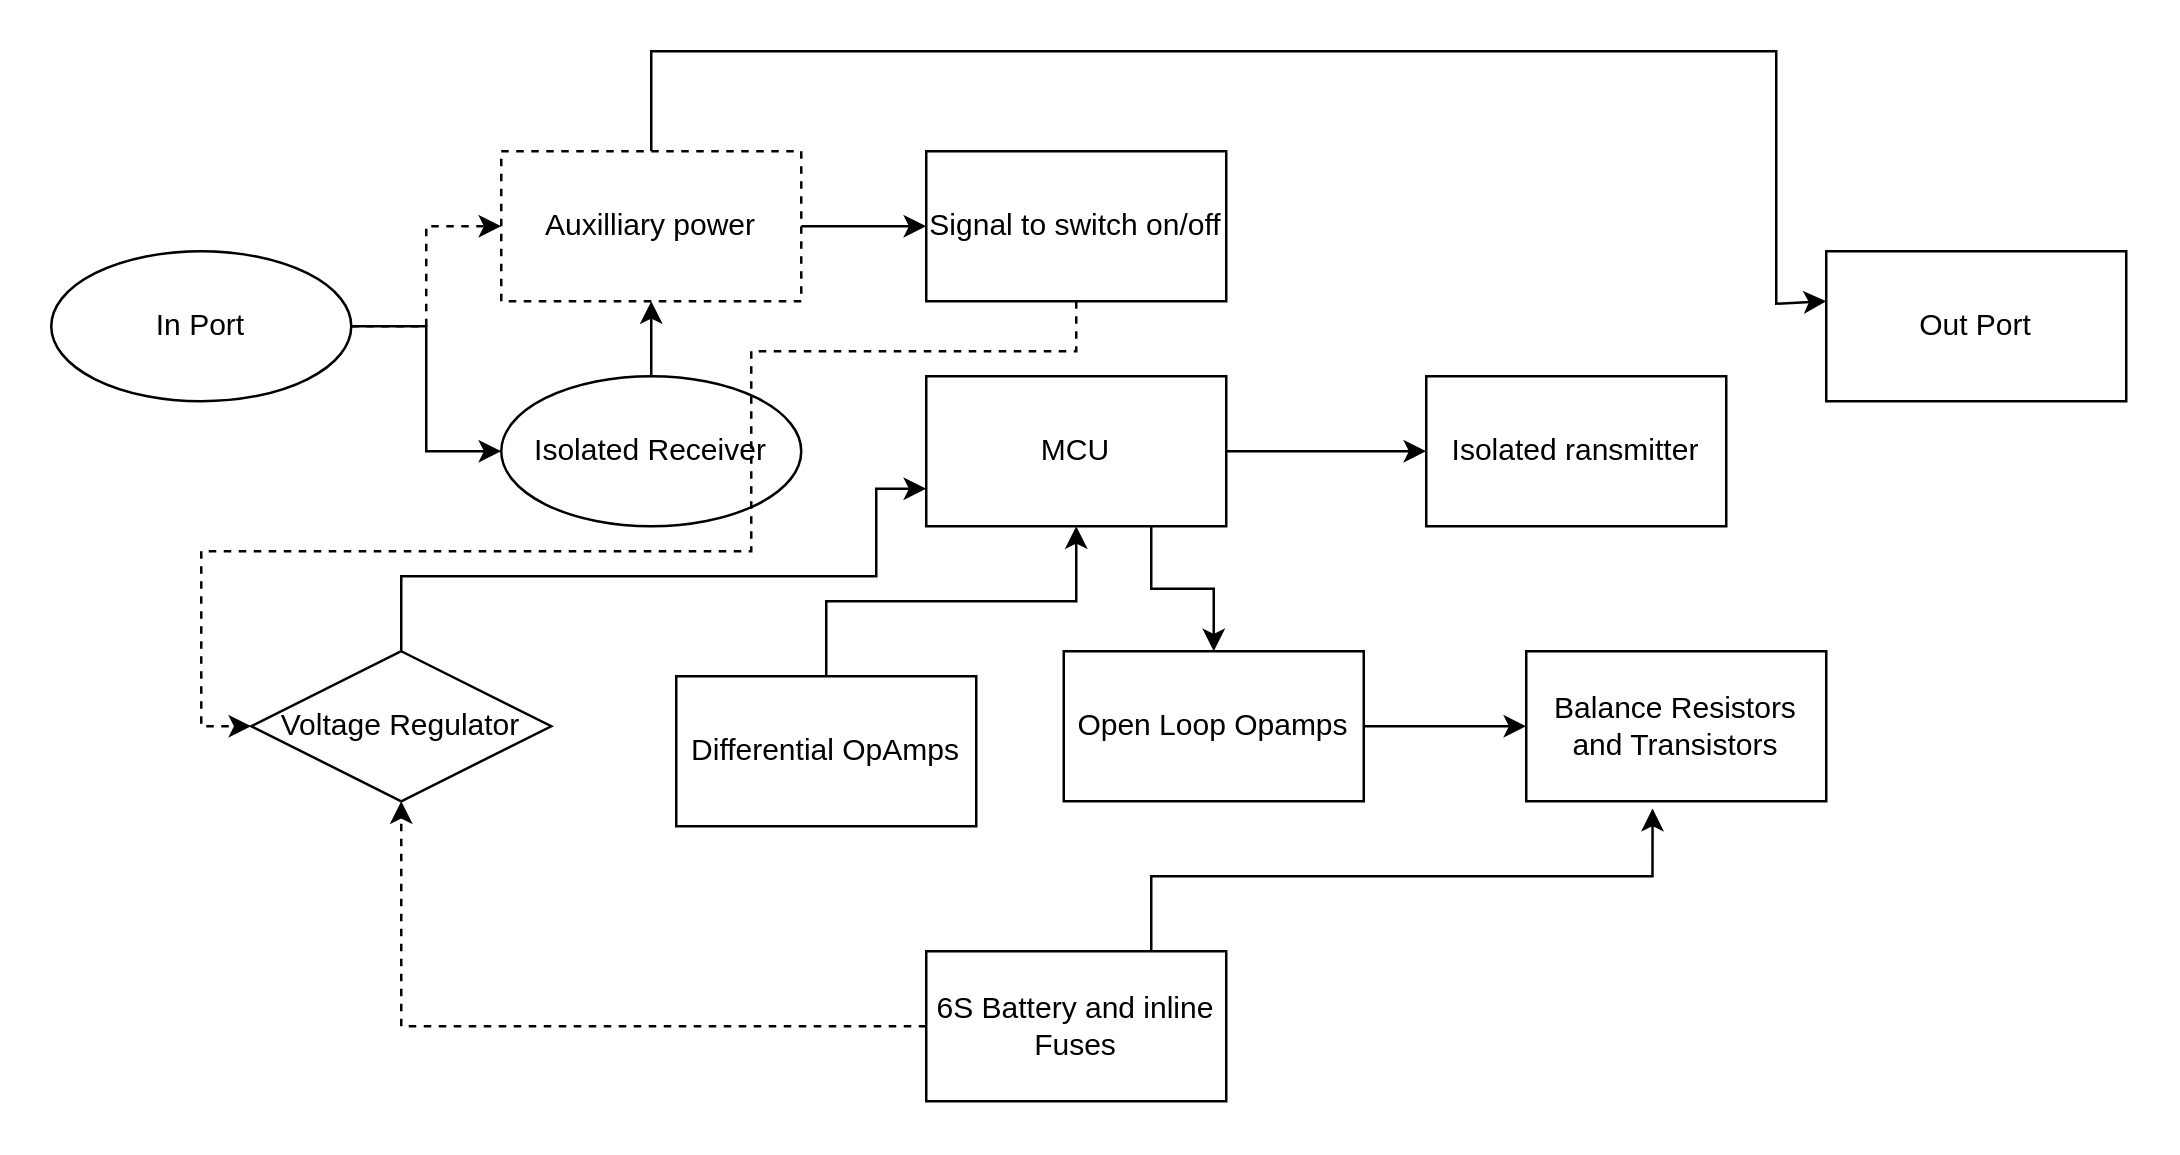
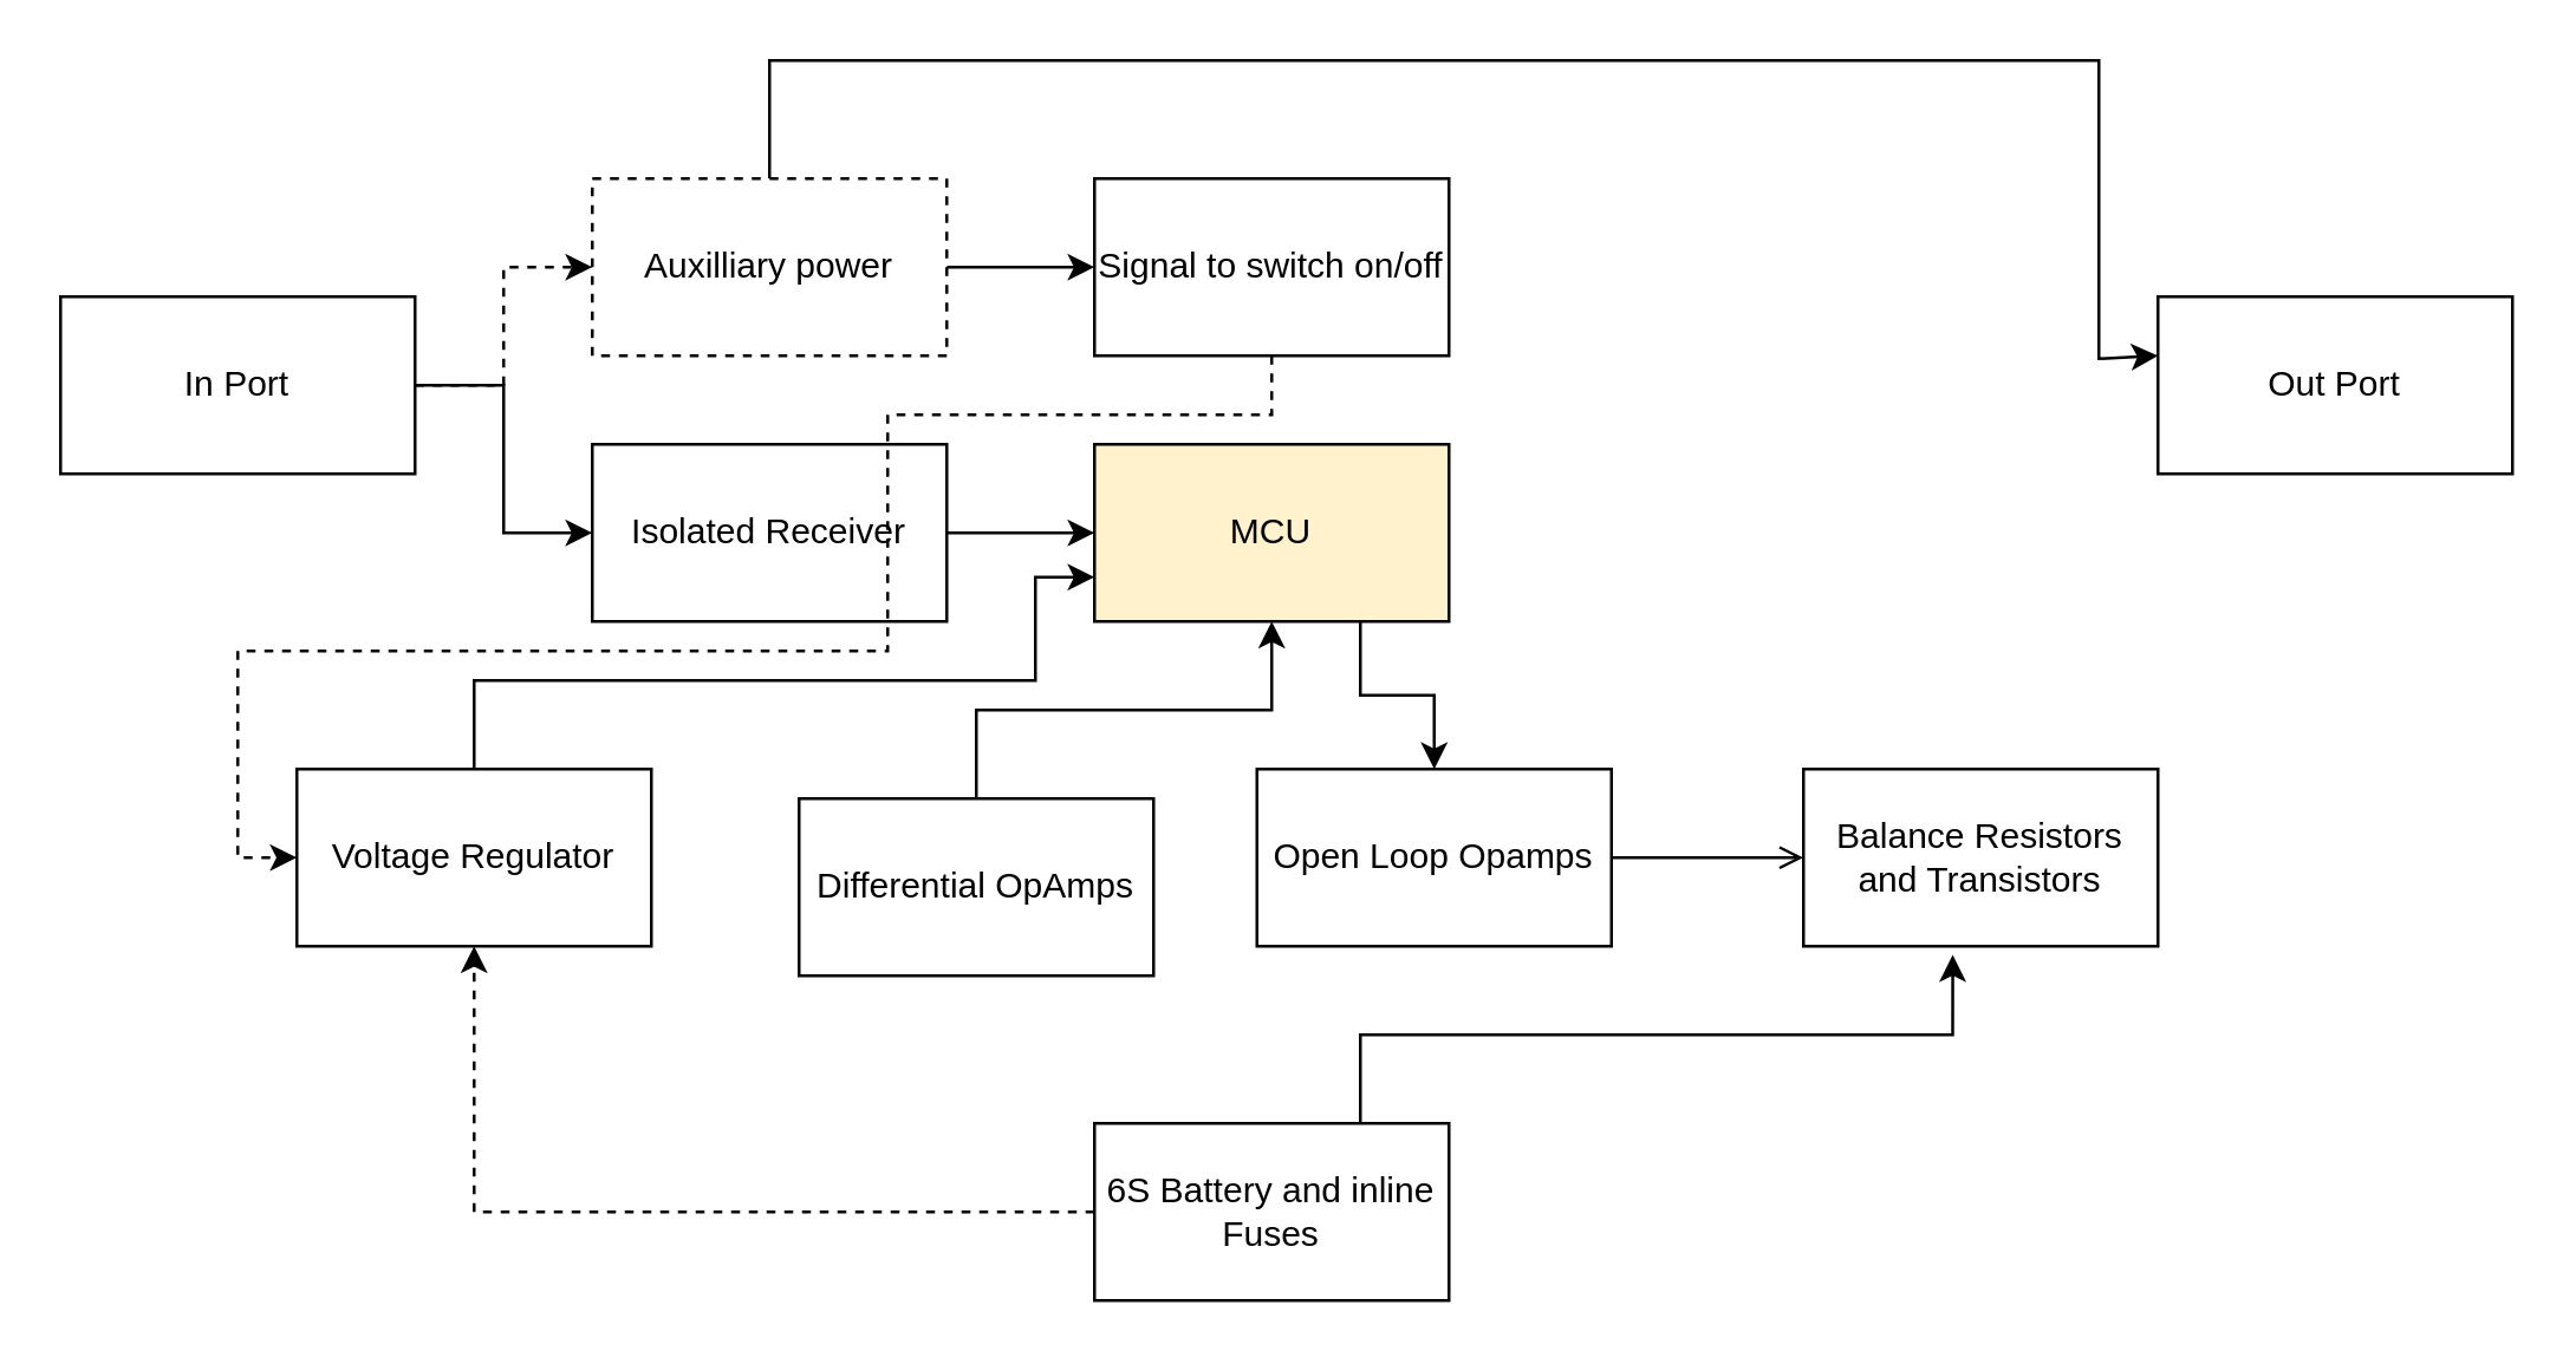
- <mxCell id="17" value="In Port" style="ellipse;whiteSpace=wrap;html=1;" parent="1" vertex="1"><mxGeometry x="20" y="100" width="120" height="60" as="geometry" /></mxCell>
+ <mxCell id="17" value="In Port" style="rounded=0;whiteSpace=wrap;html=1;" parent="1" vertex="1"><mxGeometry x="20" y="100" width="120" height="60" as="geometry" /></mxCell>
- <mxCell id="8" value="" style="edgeStyle=orthogonalEdgeStyle;rounded=0;orthogonalLoop=1;jettySize=auto;html=1;" parent="1" source="9" target="12" edge="1"><mxGeometry relative="1" as="geometry" /></mxCell>
+ <mxCell id="8" value="" style="edgeStyle=orthogonalEdgeStyle;rounded=0;orthogonalLoop=1;jettySize=auto;html=1;" parent="1" source="9" target="6" edge="1"><mxGeometry relative="1" as="geometry" /></mxCell>
- <mxCell id="9" value="Isolated Receiver" style="ellipse;whiteSpace=wrap;html=1;" parent="1" vertex="1"><mxGeometry x="200" y="150" width="120" height="60" as="geometry" /></mxCell>
+ <mxCell id="9" value="Isolated Receiver" style="rounded=0;whiteSpace=wrap;html=1;" parent="1" vertex="1"><mxGeometry x="200" y="150" width="120" height="60" as="geometry" /></mxCell>
- <mxCell id="6" value="MCU" style="rounded=0;whiteSpace=wrap;html=1;" parent="1" vertex="1"><mxGeometry x="370" y="150" width="120" height="60" as="geometry" /></mxCell>
+ <mxCell id="6" value="MCU" style="rounded=0;whiteSpace=wrap;html=1;fillColor=#fff2cc;" parent="1" vertex="1"><mxGeometry x="370" y="150" width="120" height="60" as="geometry" /></mxCell>
- <mxCell id="4" value="" style="edgeStyle=orthogonalEdgeStyle;rounded=0;orthogonalLoop=1;jettySize=auto;html=1;" parent="1" source="6" target="7" edge="1"><mxGeometry relative="1" as="geometry" /></mxCell>
- <mxCell id="7" value="Isolated ransmitter" style="rounded=0;whiteSpace=wrap;html=1;" parent="1" vertex="1"><mxGeometry x="570" y="150" width="120" height="60" as="geometry" /></mxCell>
- <mxCell id="26" value="Voltage Regulator" style="rhombus;whiteSpace=wrap;html=1;" vertex="1" parent="1"><mxGeometry x="100" y="260" width="120" height="60" as="geometry" /></mxCell>
+ <mxCell id="26" value="Voltage Regulator" style="rounded=0;whiteSpace=wrap;html=1;" vertex="1" parent="1"><mxGeometry x="100" y="260" width="120" height="60" as="geometry" /></mxCell>
- <mxCell id="23" style="edgeStyle=orthogonalEdgeStyle;rounded=0;orthogonalLoop=1;jettySize=auto;html=1;exitX=1;exitY=0.5;exitDx=0;exitDy=0;entryX=0;entryY=0.5;entryDx=0;entryDy=0;" edge="1" parent="1" source="24" target="22"><mxGeometry relative="1" as="geometry" /></mxCell>
+ <mxCell id="23" style="edgeStyle=orthogonalEdgeStyle;rounded=0;orthogonalLoop=1;jettySize=auto;html=1;exitX=1;exitY=0.5;exitDx=0;exitDy=0;entryX=0;entryY=0.5;entryDx=0;entryDy=0;endArrow=open;" edge="1" parent="1" source="24" target="22"><mxGeometry relative="1" as="geometry" /></mxCell>
